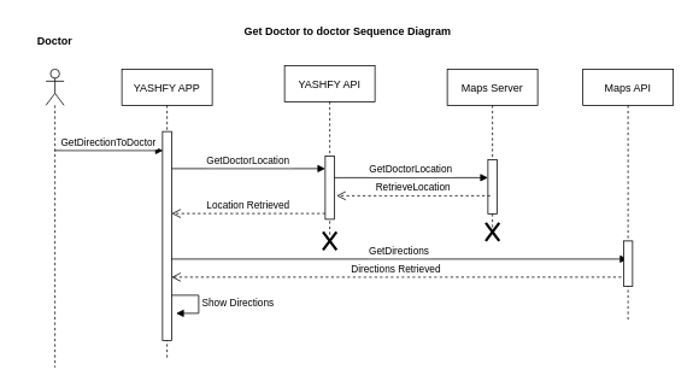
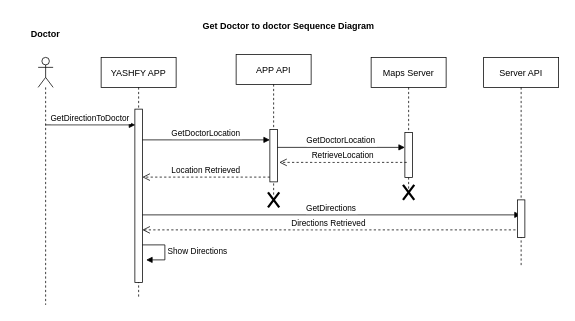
- <mxCell id="15" value="YASHFY API" style="shape=umlLifeline;perimeter=lifelinePerimeter;container=1;collapsible=0;recursiveResize=0;rounded=0;shadow=0;strokeWidth=1;" vertex="1" parent="1"><mxGeometry x="314" y="72" width="100" height="190" as="geometry" /></mxCell>
+ <mxCell id="15" value="APP API" style="shape=umlLifeline;perimeter=lifelinePerimeter;container=1;collapsible=0;recursiveResize=0;rounded=0;shadow=0;strokeWidth=1;" vertex="1" parent="1"><mxGeometry x="314" y="72" width="100" height="190" as="geometry" /></mxCell>
- <mxCell id="8" value="Maps API" style="shape=umlLifeline;perimeter=lifelinePerimeter;container=1;collapsible=0;recursiveResize=0;rounded=0;shadow=0;strokeWidth=1;" parent="1" vertex="1"><mxGeometry x="644" y="76" width="100" height="280" as="geometry" /></mxCell>
+ <mxCell id="8" value="Server API" style="shape=umlLifeline;perimeter=lifelinePerimeter;container=1;collapsible=0;recursiveResize=0;rounded=0;shadow=0;strokeWidth=1;" parent="1" vertex="1"><mxGeometry x="644" y="76" width="100" height="280" as="geometry" /></mxCell>
